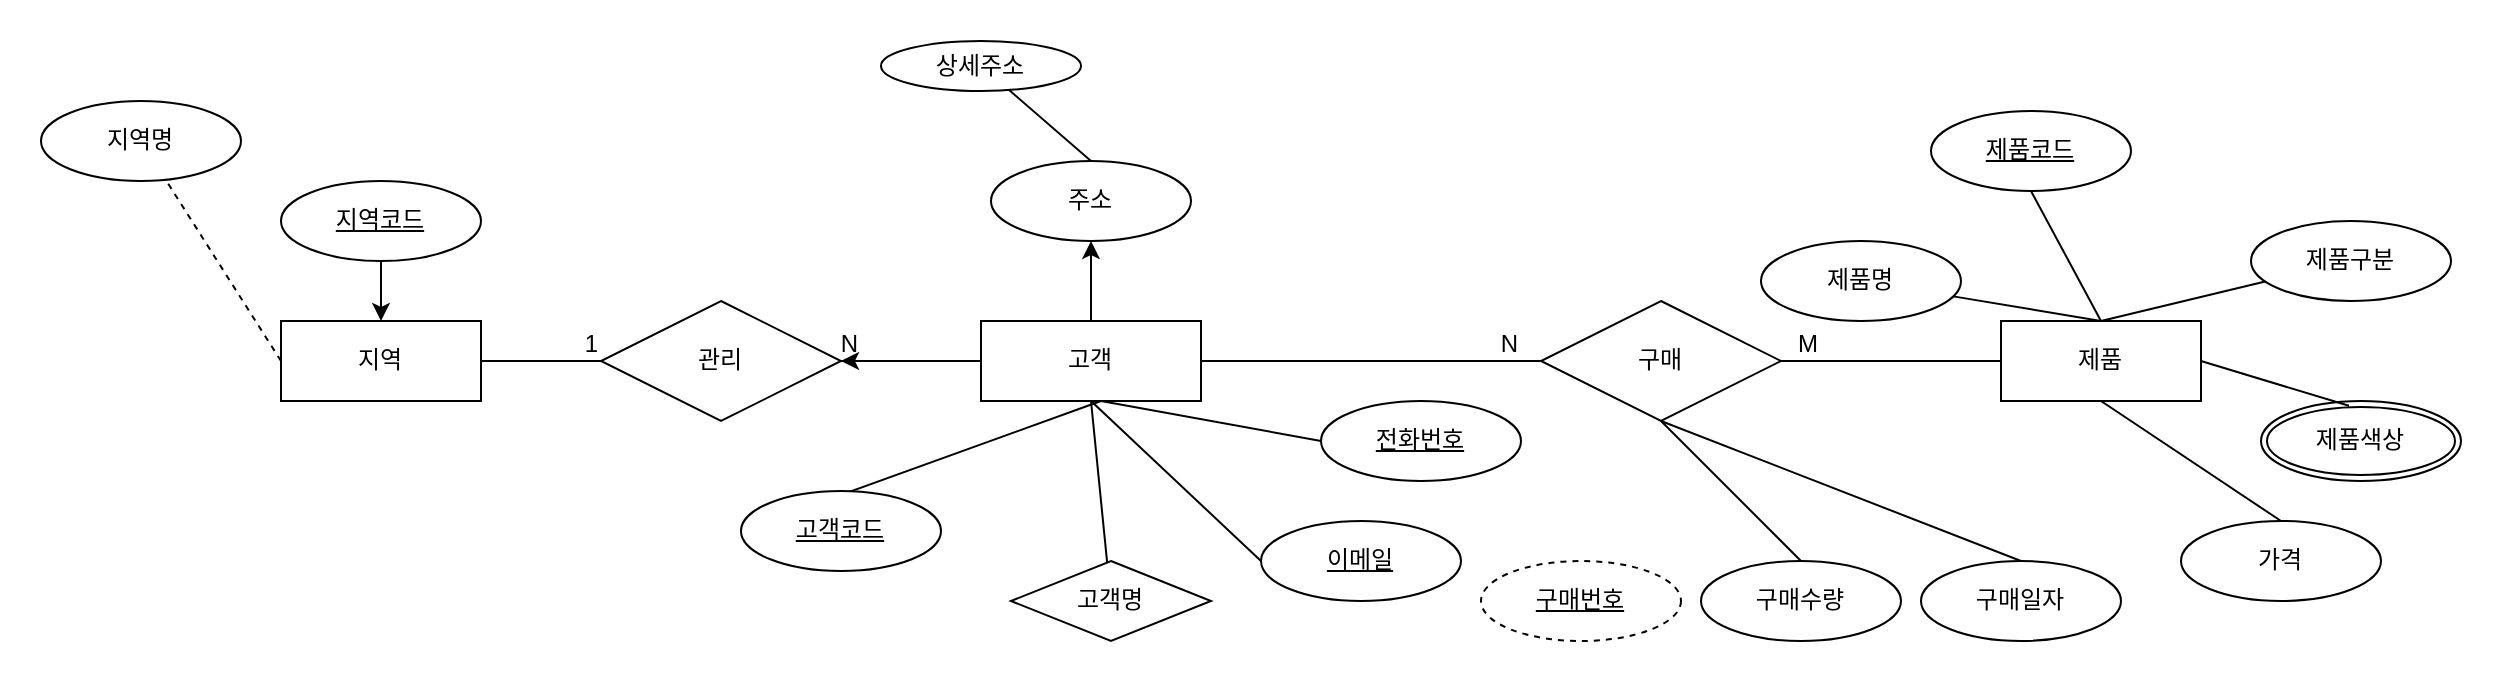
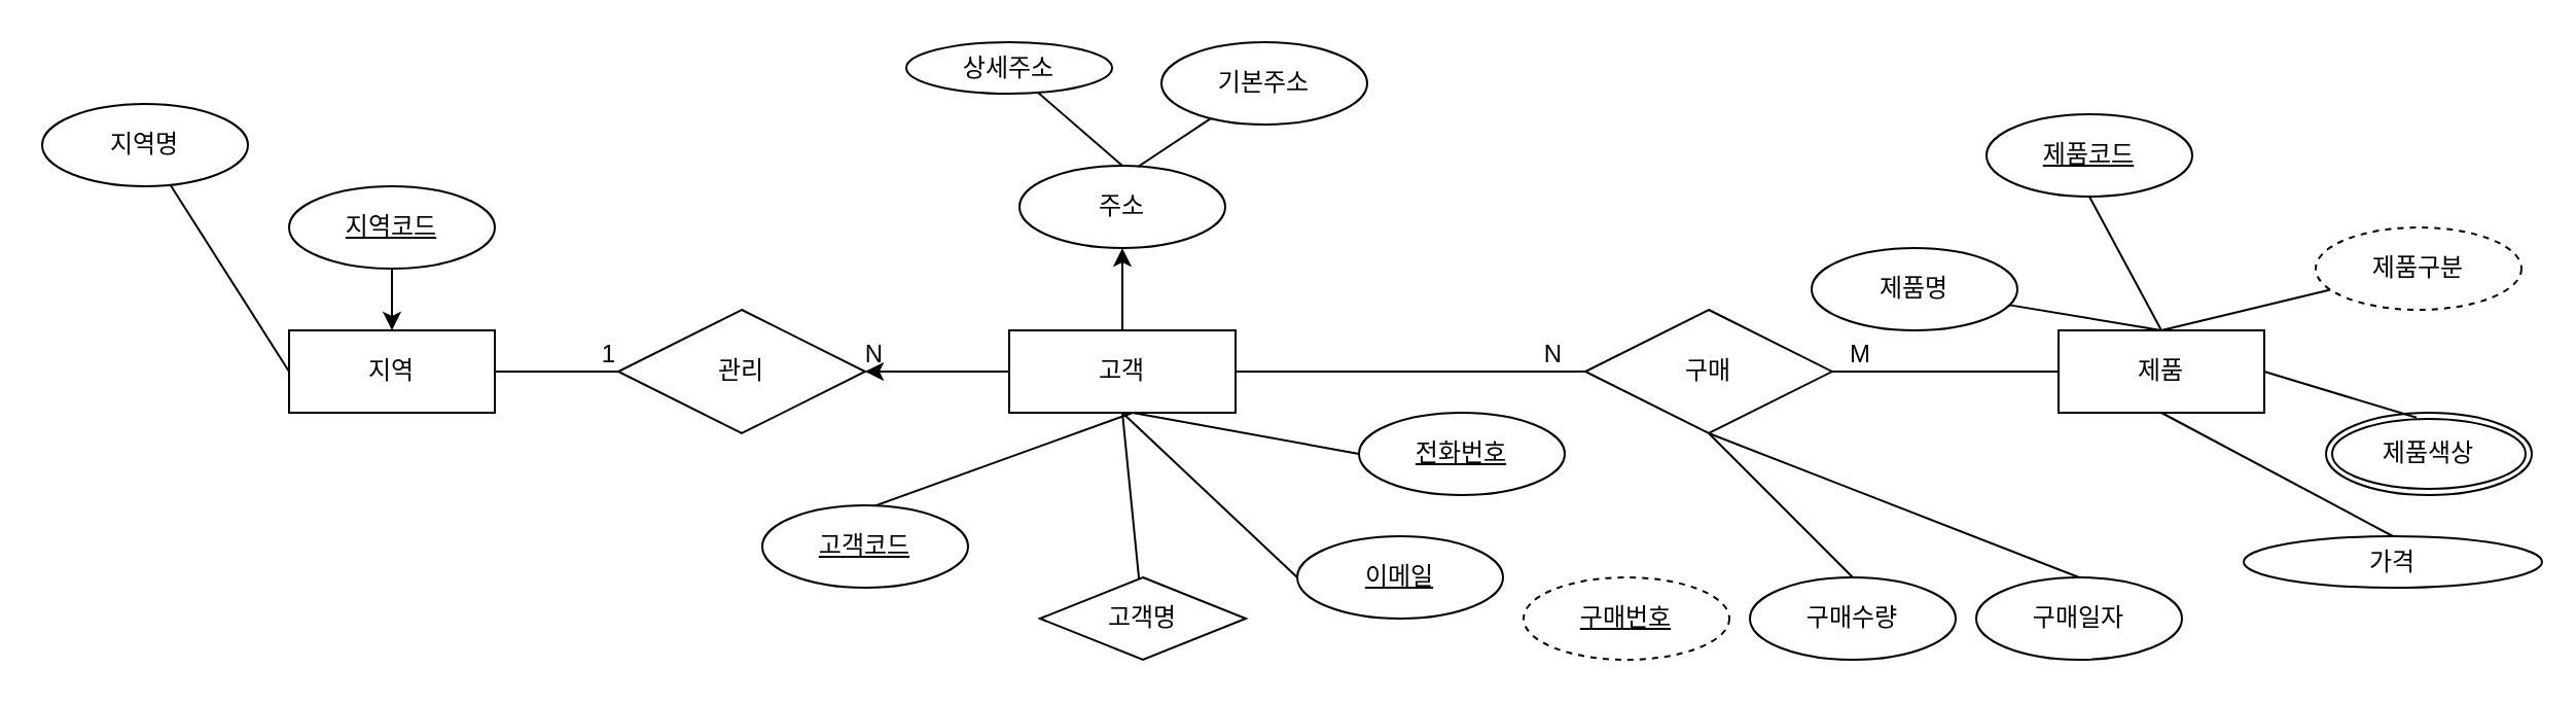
+ <mxCell id="15" value="기본주소" style="ellipse;whiteSpace=wrap;html=1;align=center;" vertex="1" parent="1"><mxGeometry x="564" y="20" width="100" height="40" as="geometry" /></mxCell>
+ <mxCell id="16" value="" style="endArrow=none;html=1;rounded=0;exitX=0.576;exitY=0.013;exitDx=0;exitDy=0;exitPerimeter=0;" edge="1" parent="1" target="15" source="13"><mxGeometry relative="1" as="geometry"><mxPoint x="558.7" y="10" as="sourcePoint" /><mxPoint x="815" y="-17.76" as="targetPoint" /></mxGeometry></mxCell>
- <mxCell id="29" value="제품구분" style="ellipse;whiteSpace=wrap;html=1;align=center;" vertex="1" parent="1"><mxGeometry x="1125" y="110" width="100" height="40" as="geometry" /></mxCell>
+ <mxCell id="29" value="제품구분" style="ellipse;whiteSpace=wrap;html=1;align=center;dashed=1;" vertex="1" parent="1"><mxGeometry x="1125" y="110" width="100" height="40" as="geometry" /></mxCell>
- <mxCell id="23" value="" style="endArrow=none;html=1;rounded=0;exitX=0;exitY=0.5;exitDx=0;exitDy=0;dashed=1;" edge="1" parent="1" target="22" source="19"><mxGeometry relative="1" as="geometry"><mxPoint x="70" y="170" as="sourcePoint" /><mxPoint x="225" y="220" as="targetPoint" /></mxGeometry></mxCell>
+ <mxCell id="23" value="" style="endArrow=none;html=1;rounded=0;exitX=0;exitY=0.5;exitDx=0;exitDy=0;" edge="1" parent="1" target="22" source="19"><mxGeometry relative="1" as="geometry"><mxPoint x="70" y="170" as="sourcePoint" /><mxPoint x="225" y="220" as="targetPoint" /></mxGeometry></mxCell>
- <mxCell id="48" value="가격" style="ellipse;whiteSpace=wrap;html=1;align=center;" vertex="1" parent="1"><mxGeometry x="1090" y="260" width="100" height="40" as="geometry" /></mxCell>
+ <mxCell id="48" value="가격" style="ellipse;whiteSpace=wrap;html=1;align=center;" vertex="1" parent="1"><mxGeometry x="1090" y="260" width="145" height="25" as="geometry" /></mxCell>
